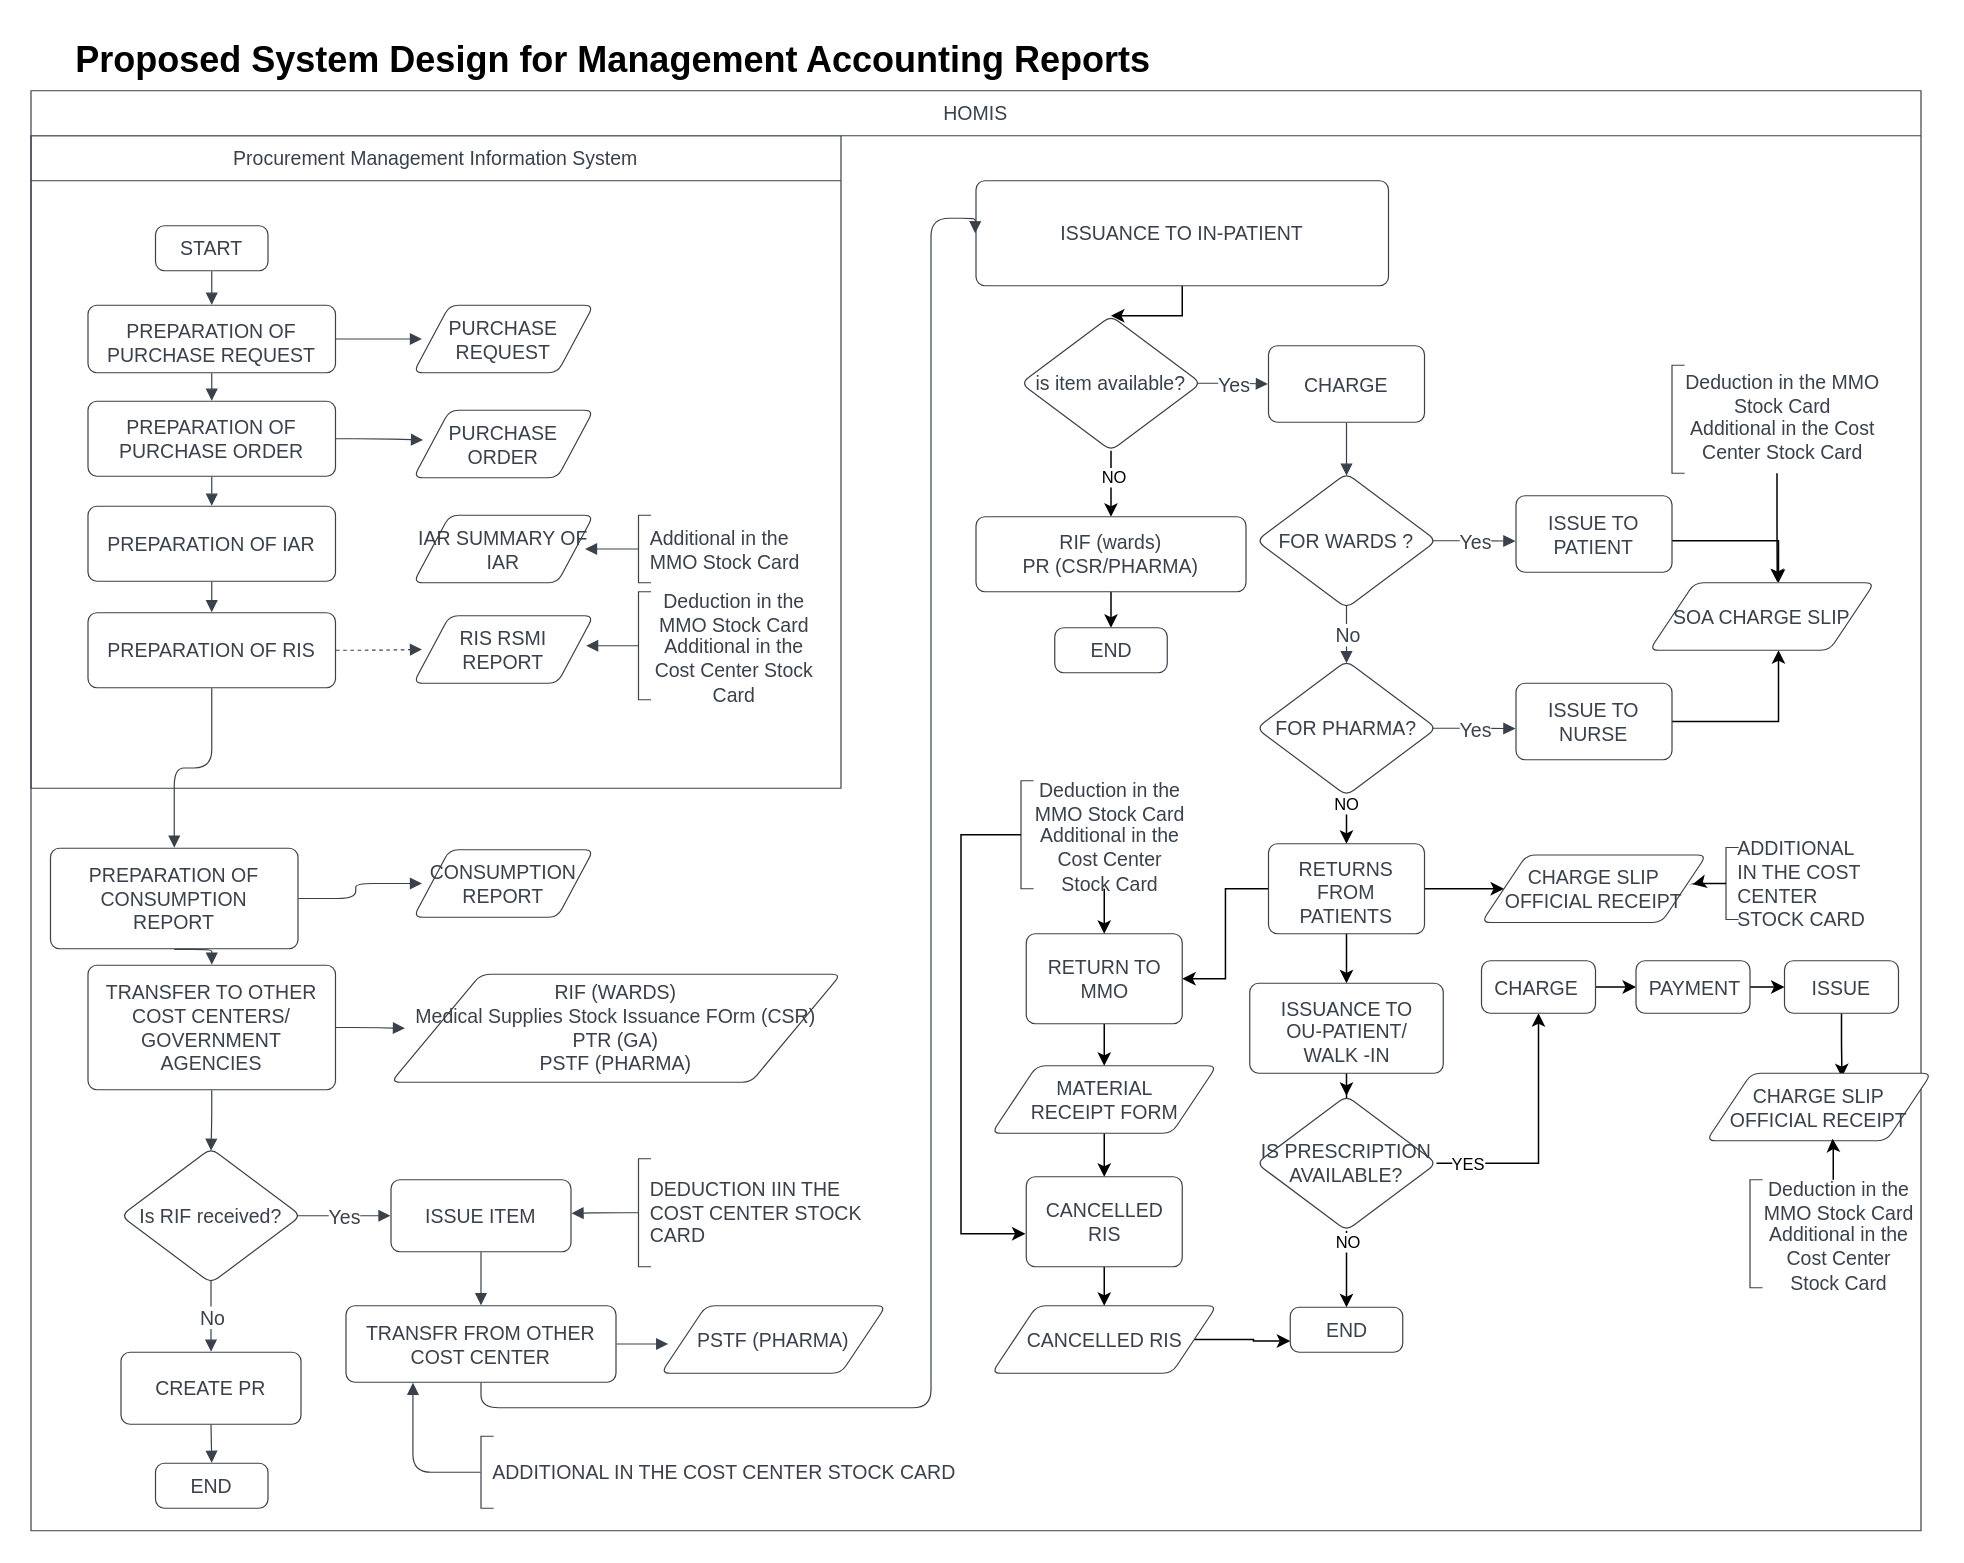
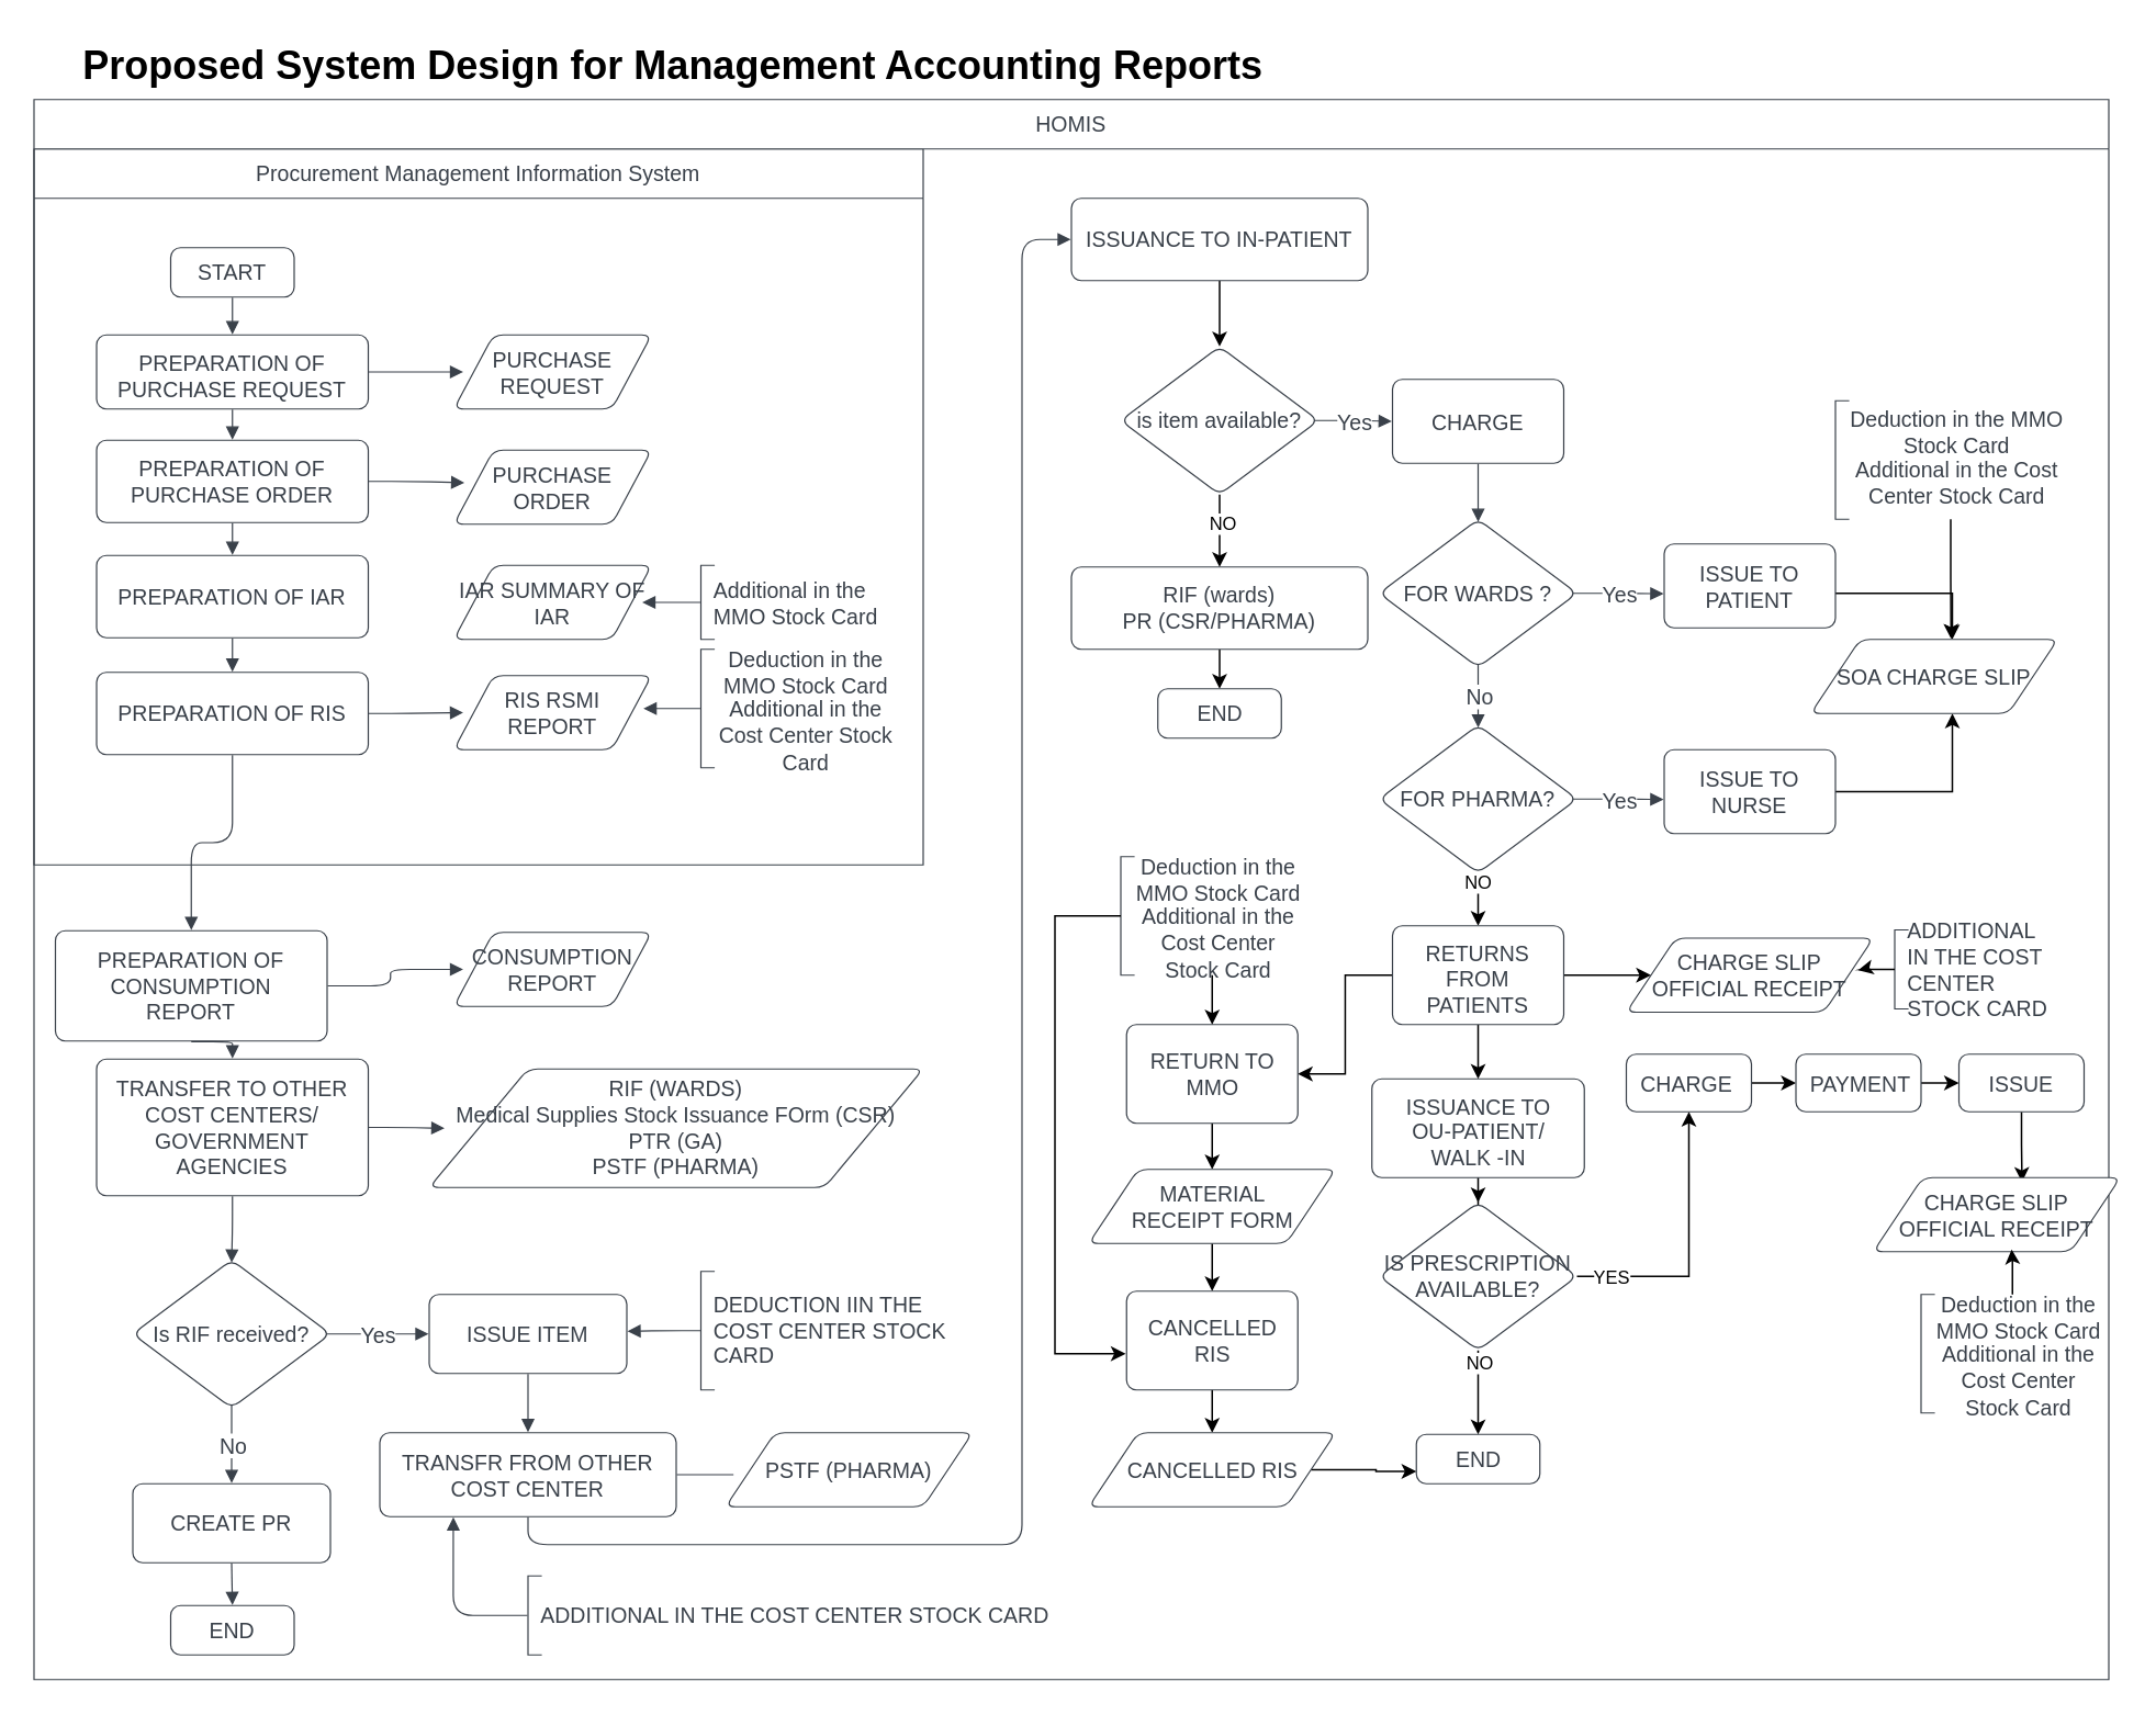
- <mxCell id="56" value="ISSUANCE TO IN-PATIENT" style="html=1;overflow=block;blockSpacing=1;whiteSpace=wrap;fontSize=13;fontColor=#3a414a;align=center;spacing=9;strokeColor=#3a414a;strokeOpacity=100;fillOpacity=100;rounded=1;absoluteArcSize=1;arcSize=12;fillColor=#ffffff;strokeWidth=0.8;lucidId=Uxu9QzvaQJ3w;" vertex="1" parent="1"><mxGeometry x="650" y="120" width="275" height="70" as="geometry" /></mxCell>
+ <mxCell id="56" value="ISSUANCE TO IN-PATIENT" style="html=1;overflow=block;blockSpacing=1;whiteSpace=wrap;fontSize=13;fontColor=#3a414a;align=center;spacing=9;strokeColor=#3a414a;strokeOpacity=100;fillOpacity=100;rounded=1;absoluteArcSize=1;arcSize=12;fillColor=#ffffff;strokeWidth=0.8;lucidId=Uxu9QzvaQJ3w;" vertex="1" parent="1"><mxGeometry x="650" y="120" width="180" height="50" as="geometry" /></mxCell>
- <mxCell id="17" value="" style="html=1;jettySize=18;whiteSpace=wrap;fontSize=13;strokeColor=#3a414a;strokeOpacity=100;strokeWidth=0.8;rounded=1;arcSize=24;edgeStyle=orthogonalEdgeStyle;startArrow=none;endArrow=block;endFill=1;exitX=1.002;exitY=0.5;exitPerimeter=0;entryX=0.047;entryY=0.5;entryPerimeter=0;lucidId=eZs9JbDSxy5_;dashed=1;" edge="1" parent="1" source="15" target="16"><mxGeometry width="100" height="100" relative="1" as="geometry"><Array as="points" /></mxGeometry></mxCell>
+ <mxCell id="17" value="" style="html=1;jettySize=18;whiteSpace=wrap;fontSize=13;strokeColor=#3a414a;strokeOpacity=100;strokeWidth=0.8;rounded=1;arcSize=24;edgeStyle=orthogonalEdgeStyle;startArrow=none;endArrow=block;endFill=1;exitX=1.002;exitY=0.5;exitPerimeter=0;entryX=0.047;entryY=0.5;entryPerimeter=0;lucidId=eZs9JbDSxy5_;" edge="1" parent="1" source="15" target="16"><mxGeometry width="100" height="100" relative="1" as="geometry"><Array as="points" /></mxGeometry></mxCell>
- <mxCell id="52" value="" style="html=1;jettySize=18;whiteSpace=wrap;fontSize=13;strokeColor=#3a414a;strokeOpacity=100;strokeWidth=0.8;rounded=1;arcSize=24;edgeStyle=orthogonalEdgeStyle;startArrow=none;endArrow=block;endFill=1;exitX=1.002;exitY=0.5;exitPerimeter=0;entryX=0.032;entryY=0.562;entryPerimeter=0;lucidId=fxu9Xm6c6kgG;" edge="1" parent="1" source="36" target="51"><mxGeometry width="100" height="100" relative="1" as="geometry"><Array as="points" /></mxGeometry></mxCell>
+ <mxCell id="52" value="" style="html=1;jettySize=18;whiteSpace=wrap;fontSize=13;strokeColor=#3a414a;strokeOpacity=100;strokeWidth=0.8;rounded=1;arcSize=24;edgeStyle=orthogonalEdgeStyle;startArrow=none;endArrow=none;endFill=1;exitX=1.002;exitY=0.5;exitPerimeter=0;entryX=0.032;entryY=0.562;entryPerimeter=0;lucidId=fxu9Xm6c6kgG;" edge="1" parent="1" source="36" target="51"><mxGeometry width="100" height="100" relative="1" as="geometry"><Array as="points" /></mxGeometry></mxCell>
